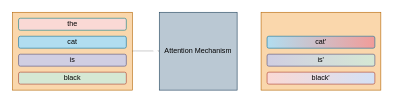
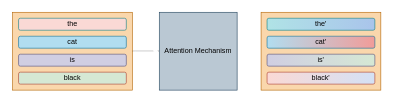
+ <mxCell id="13" value="the'" style="rounded=1;whiteSpace=wrap;html=1;fillColor=#b0e3e6;strokeColor=#0e8088;gradientColor=#A9C4EB;gradientDirection=east;" parent="2" vertex="1"><mxGeometry x="425" y="10" width="180" height="20" as="geometry" /></mxCell>
